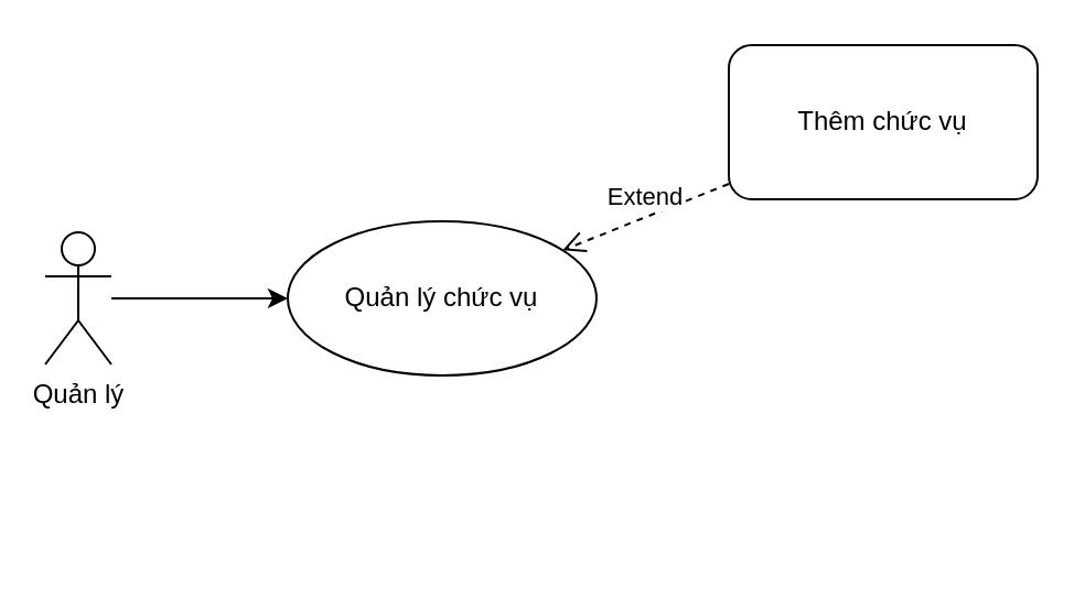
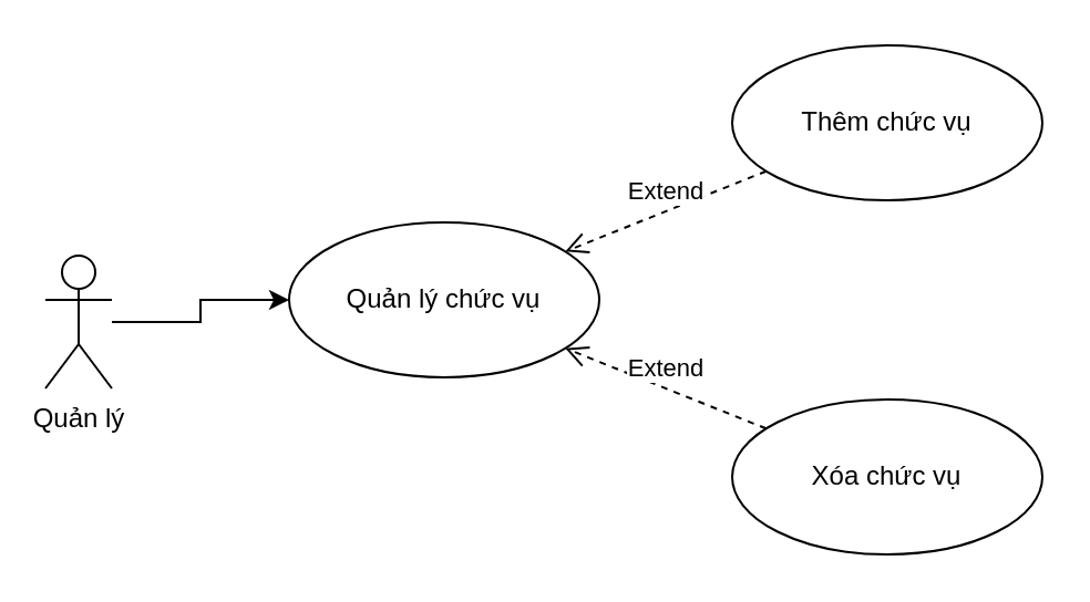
- <mxCell id="7" value="Thêm chức vụ" style="whiteSpace=wrap;html=1;rounded=1;" vertex="1" parent="5"><mxGeometry width="140" height="70" as="geometry" /></mxCell>
+ <mxCell id="7" value="Thêm chức vụ" style="ellipse;whiteSpace=wrap;html=1;" vertex="1" parent="5"><mxGeometry width="140" height="70" as="geometry" /></mxCell>
- <mxCell id="3" value="Quản lý" style="shape=umlActor;verticalLabelPosition=bottom;verticalAlign=top;html=1;outlineConnect=0;" vertex="1" parent="1"><mxGeometry x="20" y="105" width="30" height="60" as="geometry" /></mxCell>
+ <mxCell id="3" value="Quản lý" style="shape=umlActor;verticalLabelPosition=bottom;verticalAlign=top;html=1;outlineConnect=0;" vertex="1" parent="1"><mxGeometry x="20" y="115" width="30" height="60" as="geometry" /></mxCell>
+ <mxCell id="9" value="Extend" style="html=1;verticalAlign=bottom;endArrow=open;dashed=1;endSize=8;curved=0;rounded=0;" edge="1" parent="1" source="6" target="4"><mxGeometry relative="1" as="geometry"><mxPoint x="340" y="148" as="sourcePoint" /><mxPoint x="280" y="147" as="targetPoint" /></mxGeometry></mxCell>
+ <mxCell id="6" value="Xóa chức vụ" style="ellipse;whiteSpace=wrap;html=1;" vertex="1" parent="5"><mxGeometry y="160" width="140" height="70" as="geometry" /></mxCell>
